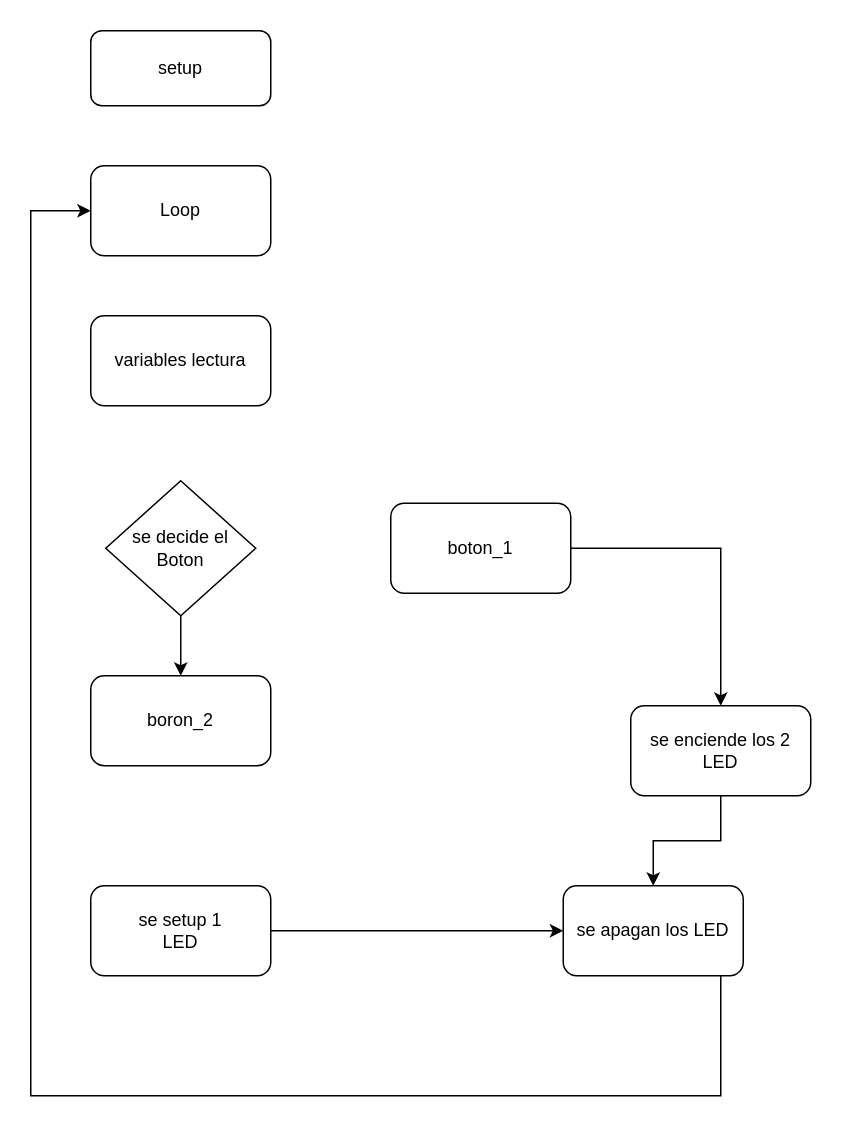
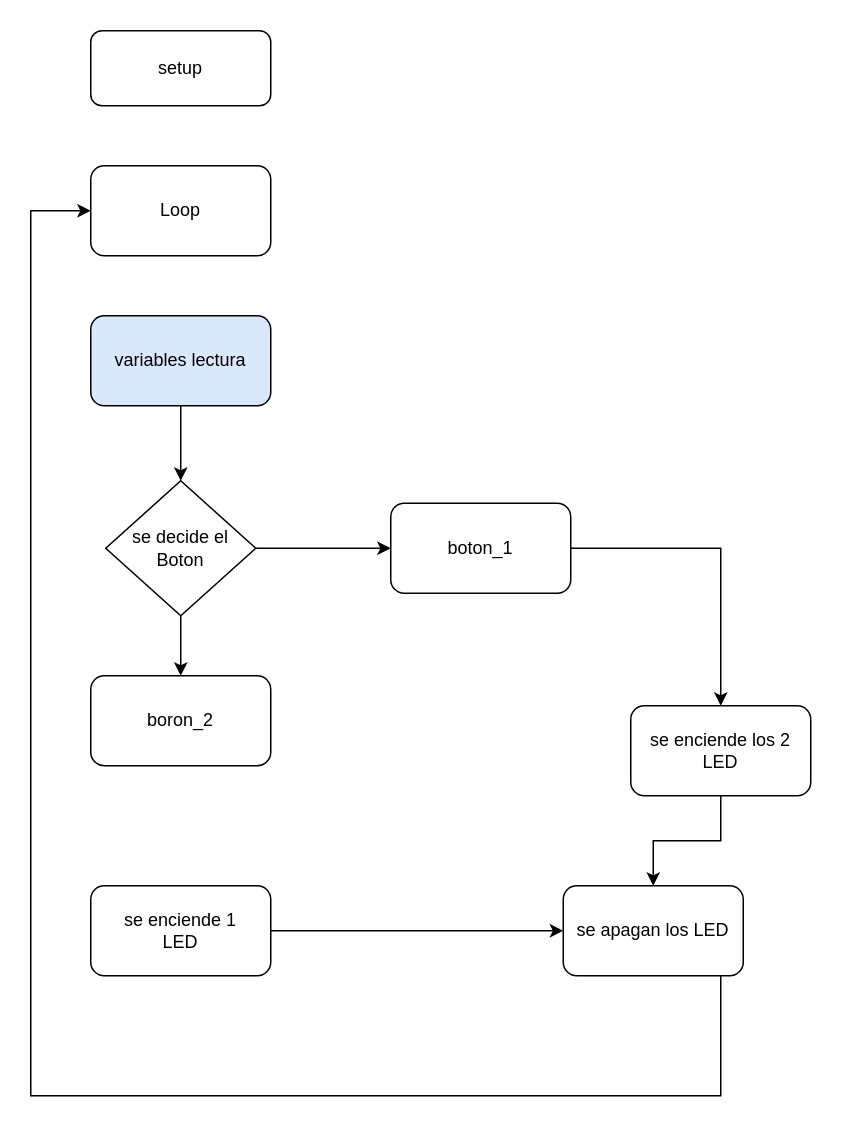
- <mxCell id="6" value="variables lectura" style="rounded=1;whiteSpace=wrap;html=1;" vertex="1" parent="1"><mxGeometry x="60" y="210" width="120" height="60" as="geometry" /></mxCell>
+ <mxCell id="6" value="variables lectura" style="rounded=1;whiteSpace=wrap;html=1;fillColor=#dae8fc;" vertex="1" parent="1"><mxGeometry x="60" y="210" width="120" height="60" as="geometry" /></mxCell>
+ <mxCell id="5" style="edgeStyle=orthogonalEdgeStyle;rounded=0;orthogonalLoop=1;jettySize=auto;html=1;entryX=0.5;entryY=0;entryDx=0;entryDy=0;" edge="1" parent="1" source="6" target="9"><mxGeometry relative="1" as="geometry"><Array as="points"><mxPoint x="120" y="320" /></Array></mxGeometry></mxCell>
+ <mxCell id="7" style="edgeStyle=orthogonalEdgeStyle;rounded=0;orthogonalLoop=1;jettySize=auto;html=1;entryX=0;entryY=0.5;entryDx=0;entryDy=0;" edge="1" parent="1" source="9" target="11"><mxGeometry relative="1" as="geometry"><mxPoint x="240" y="360" as="targetPoint" /></mxGeometry></mxCell>
- <mxCell id="16" value="se setup 1&lt;br&gt;LED" style="whiteSpace=wrap;html=1;rounded=1;" vertex="1" parent="1"><mxGeometry x="60" y="590" width="120" height="60" as="geometry" /></mxCell>
+ <mxCell id="16" value="se enciende 1&lt;br&gt;LED" style="whiteSpace=wrap;html=1;rounded=1;" vertex="1" parent="1"><mxGeometry x="60" y="590" width="120" height="60" as="geometry" /></mxCell>
